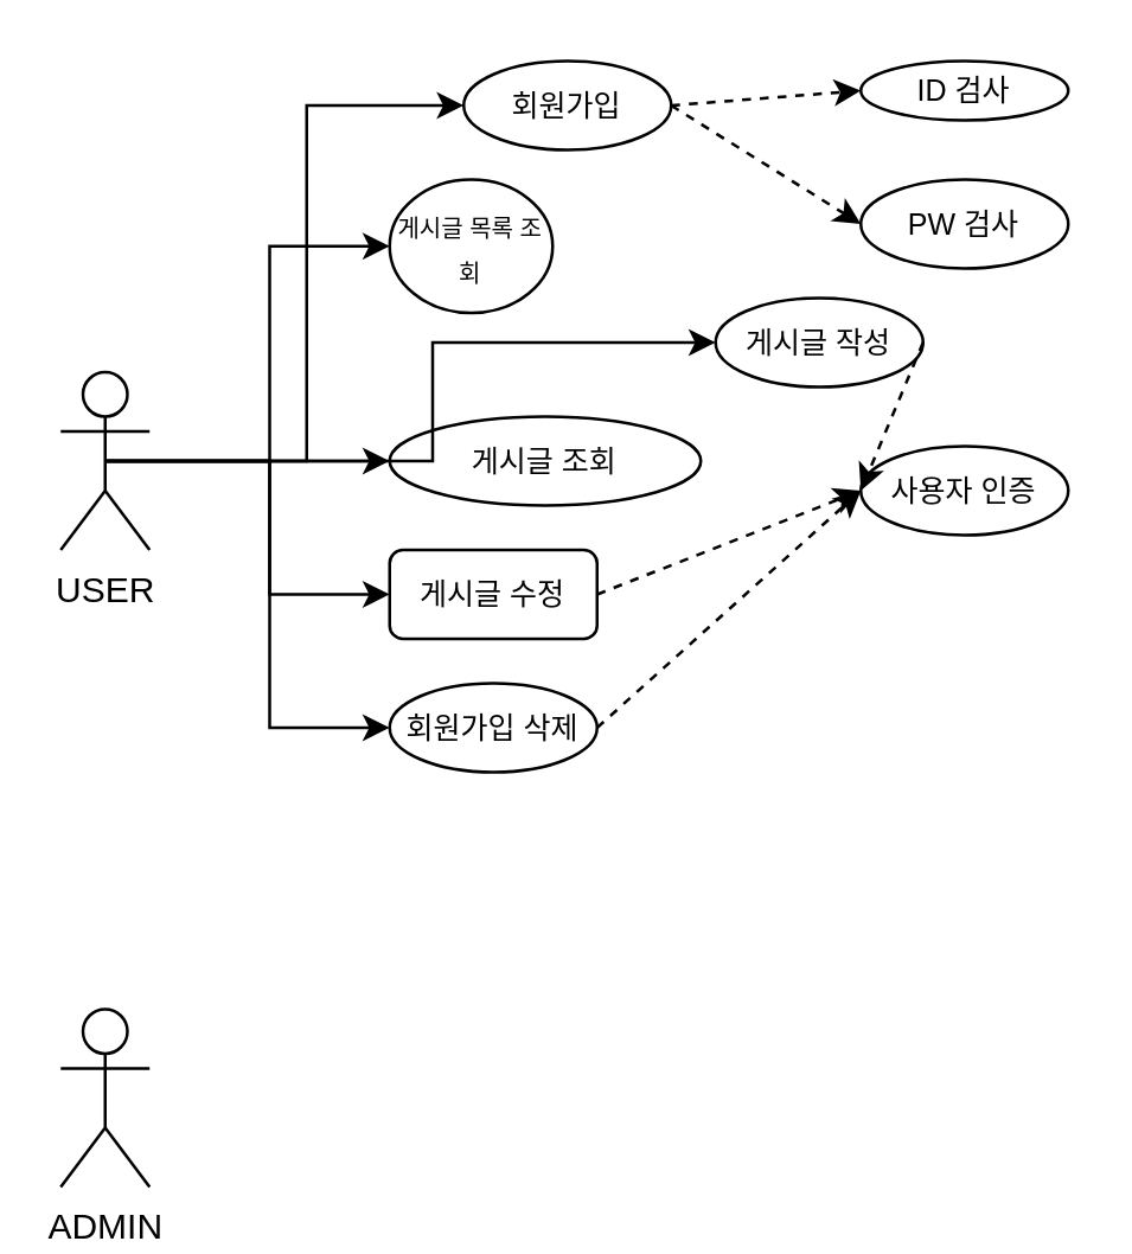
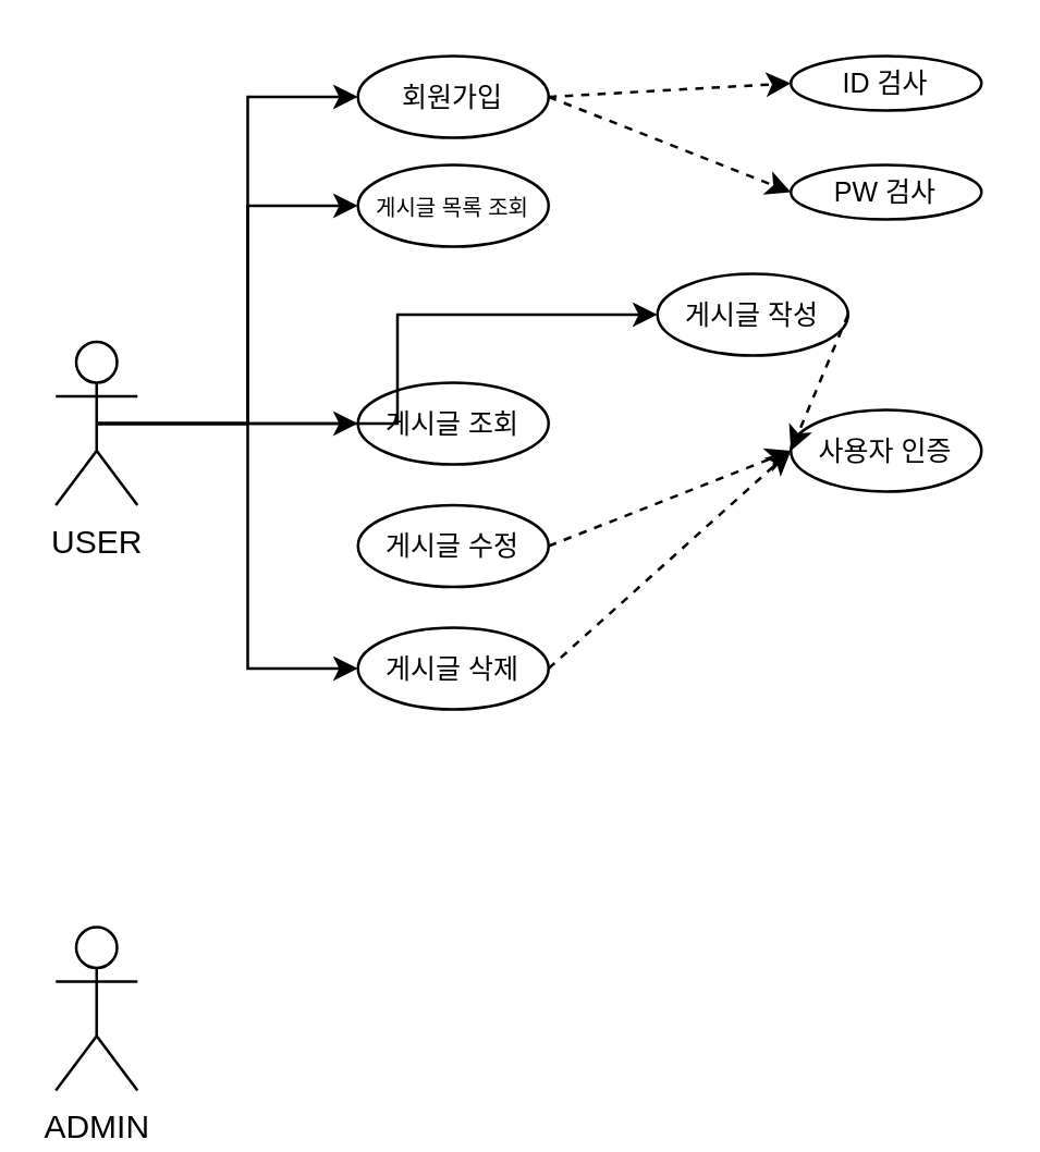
- <mxCell id="12" value="&lt;font style=&quot;font-size: 10px;&quot;&gt;회원가입&lt;/font&gt;" style="ellipse;whiteSpace=wrap;html=1;" vertex="1" parent="1"><mxGeometry x="156" y="20" width="70" height="30" as="geometry" /></mxCell>
+ <mxCell id="12" value="&lt;font style=&quot;font-size: 10px;&quot;&gt;회원가입&lt;/font&gt;" style="ellipse;whiteSpace=wrap;html=1;" vertex="1" parent="1"><mxGeometry x="131" y="20" width="70" height="30" as="geometry" /></mxCell>
- <mxCell id="23" value="&lt;span style=&quot;font-size: 10px;&quot;&gt;PW 검사&lt;/span&gt;" style="ellipse;whiteSpace=wrap;html=1;" vertex="1" parent="1"><mxGeometry x="290" y="60" width="70" height="30" as="geometry" /></mxCell>
+ <mxCell id="23" value="&lt;span style=&quot;font-size: 10px;&quot;&gt;PW 검사&lt;/span&gt;" style="ellipse;whiteSpace=wrap;html=1;" vertex="1" parent="1"><mxGeometry x="290" y="60" width="70" height="20" as="geometry" /></mxCell>
- <mxCell id="2" value="&lt;font style=&quot;font-size: 8px;&quot;&gt;게시글 목록 조회&lt;/font&gt;" style="ellipse;whiteSpace=wrap;html=1;" vertex="1" parent="1"><mxGeometry x="131" y="60" width="55" height="45" as="geometry" /></mxCell>
+ <mxCell id="2" value="&lt;font style=&quot;font-size: 8px;&quot;&gt;게시글 목록 조회&lt;/font&gt;" style="ellipse;whiteSpace=wrap;html=1;" vertex="1" parent="1"><mxGeometry x="131" y="60" width="70" height="30" as="geometry" /></mxCell>
- <mxCell id="4" value="&lt;font style=&quot;font-size: 10px;&quot;&gt;게시글 조회&lt;/font&gt;" style="ellipse;whiteSpace=wrap;html=1;" vertex="1" parent="1"><mxGeometry x="131" y="140" width="105" height="30" as="geometry" /></mxCell>
+ <mxCell id="4" value="&lt;font style=&quot;font-size: 10px;&quot;&gt;게시글 조회&lt;/font&gt;" style="ellipse;whiteSpace=wrap;html=1;" vertex="1" parent="1"><mxGeometry x="131" y="140" width="70" height="30" as="geometry" /></mxCell>
- <mxCell id="17" style="edgeStyle=orthogonalEdgeStyle;rounded=0;orthogonalLoop=1;jettySize=auto;html=1;exitX=0.5;exitY=0.5;exitDx=0;exitDy=0;exitPerimeter=0;entryX=0;entryY=0.5;entryDx=0;entryDy=0;" edge="1" parent="1" source="19" target="6"><mxGeometry relative="1" as="geometry" /></mxCell>
- <mxCell id="6" value="&lt;font style=&quot;font-size: 10px;&quot;&gt;게시글 수정&lt;/font&gt;" style="whiteSpace=wrap;html=1;rounded=1;" vertex="1" parent="1"><mxGeometry x="131" y="185" width="70" height="30" as="geometry" /></mxCell>
+ <mxCell id="6" value="&lt;font style=&quot;font-size: 10px;&quot;&gt;게시글 수정&lt;/font&gt;" style="ellipse;whiteSpace=wrap;html=1;" vertex="1" parent="1"><mxGeometry x="131" y="185" width="70" height="30" as="geometry" /></mxCell>
- <mxCell id="8" value="&lt;font style=&quot;font-size: 10px;&quot;&gt;회원가입 삭제&lt;/font&gt;" style="ellipse;whiteSpace=wrap;html=1;" vertex="1" parent="1"><mxGeometry x="131" y="230" width="70" height="30" as="geometry" /></mxCell>
+ <mxCell id="8" value="&lt;font style=&quot;font-size: 10px;&quot;&gt;게시글 삭제&lt;/font&gt;" style="ellipse;whiteSpace=wrap;html=1;" vertex="1" parent="1"><mxGeometry x="131" y="230" width="70" height="30" as="geometry" /></mxCell>
